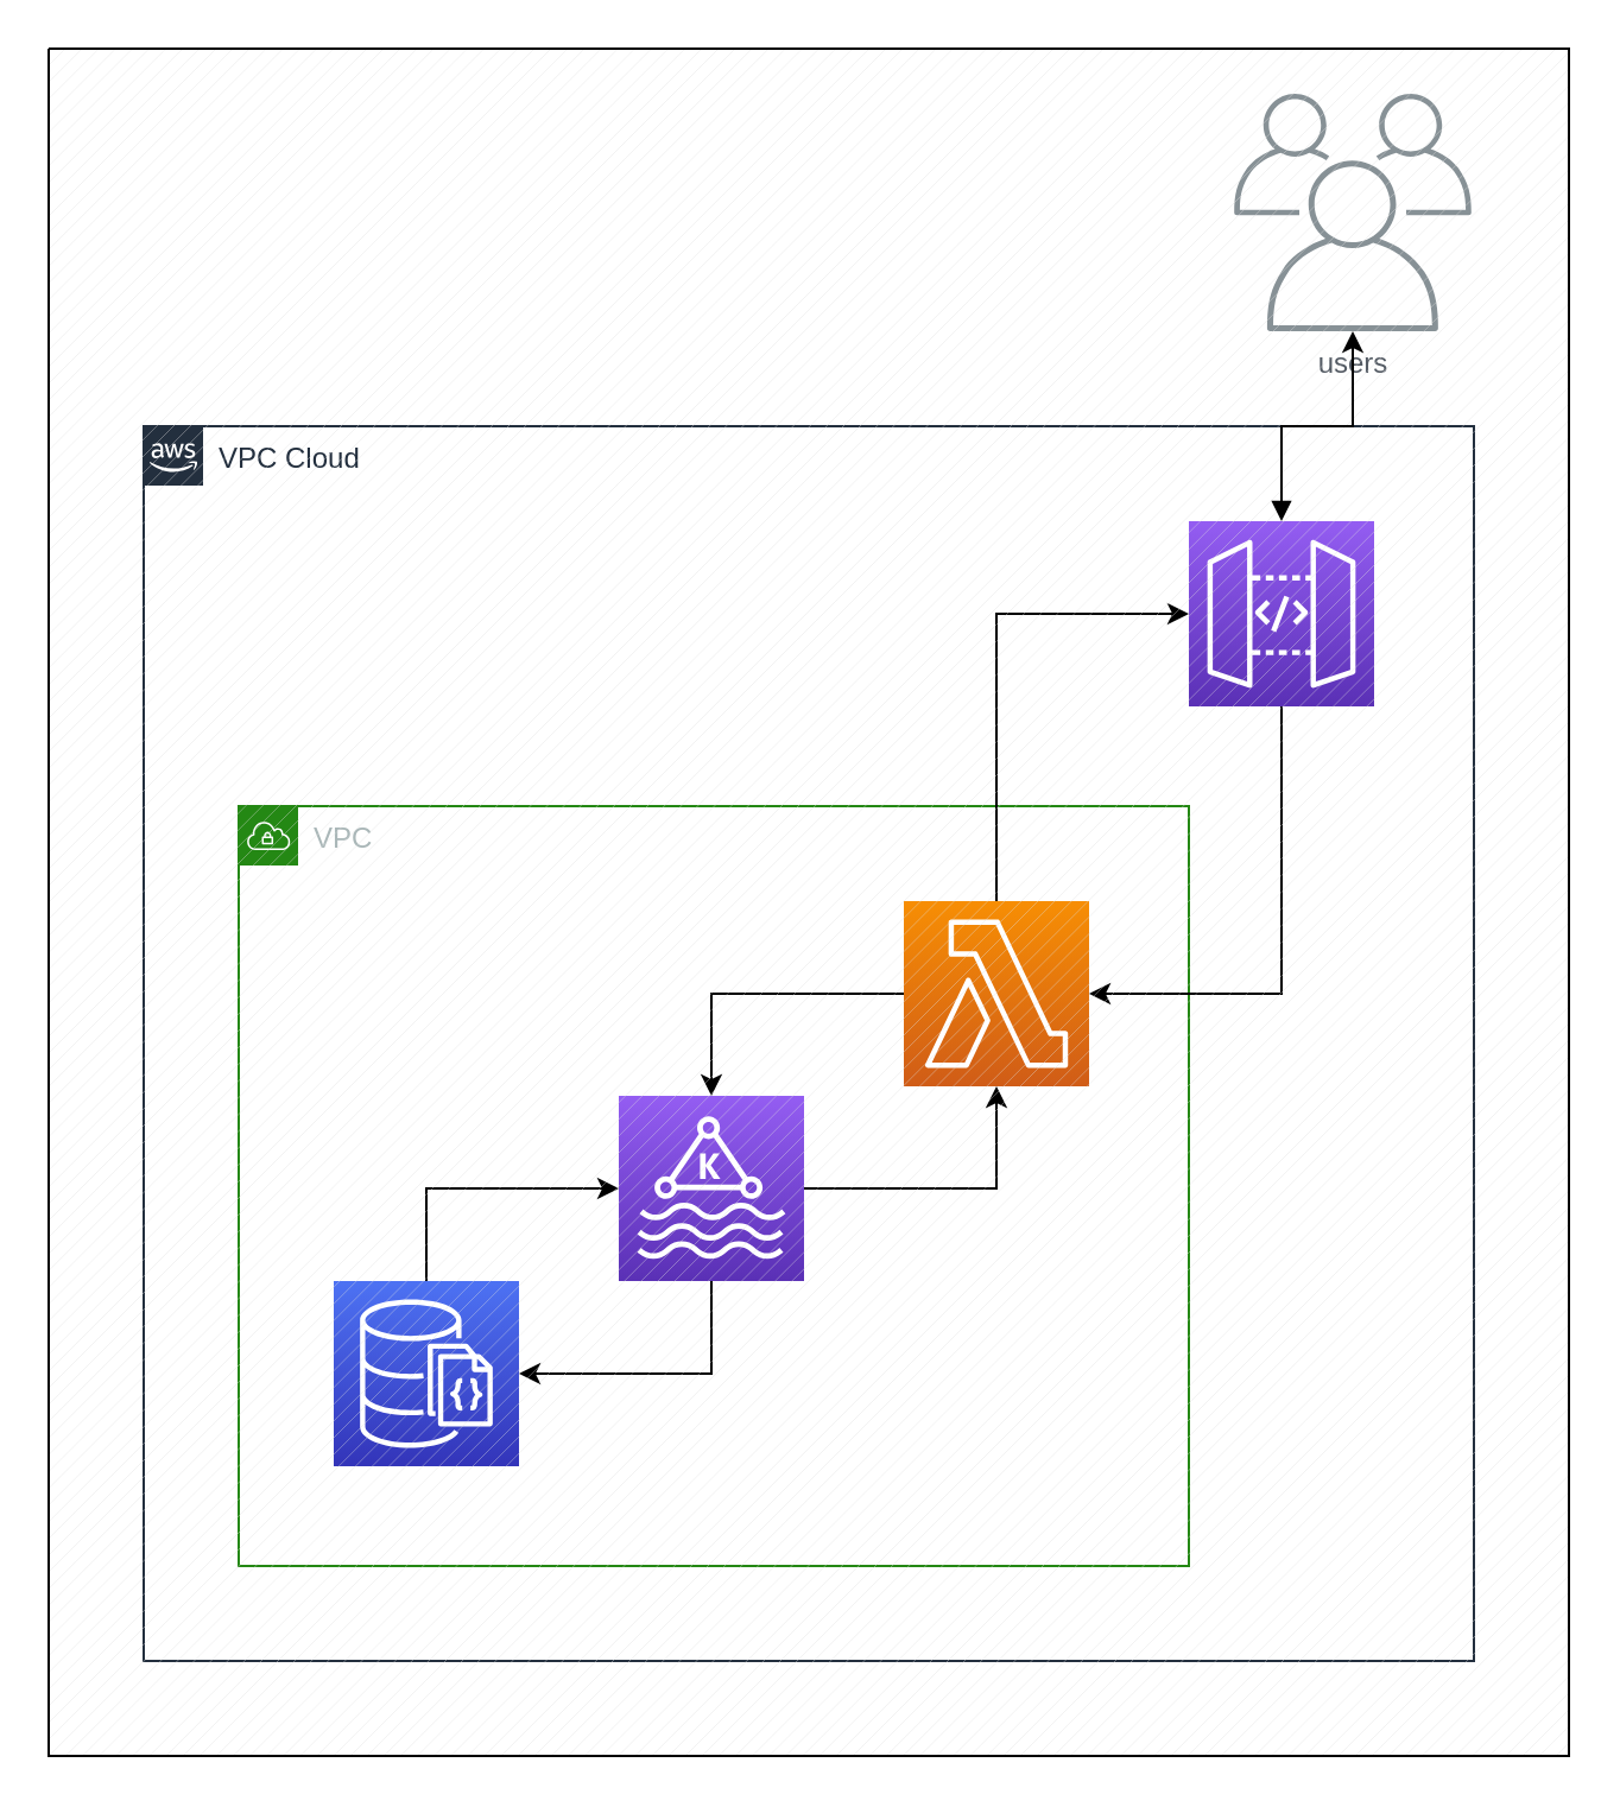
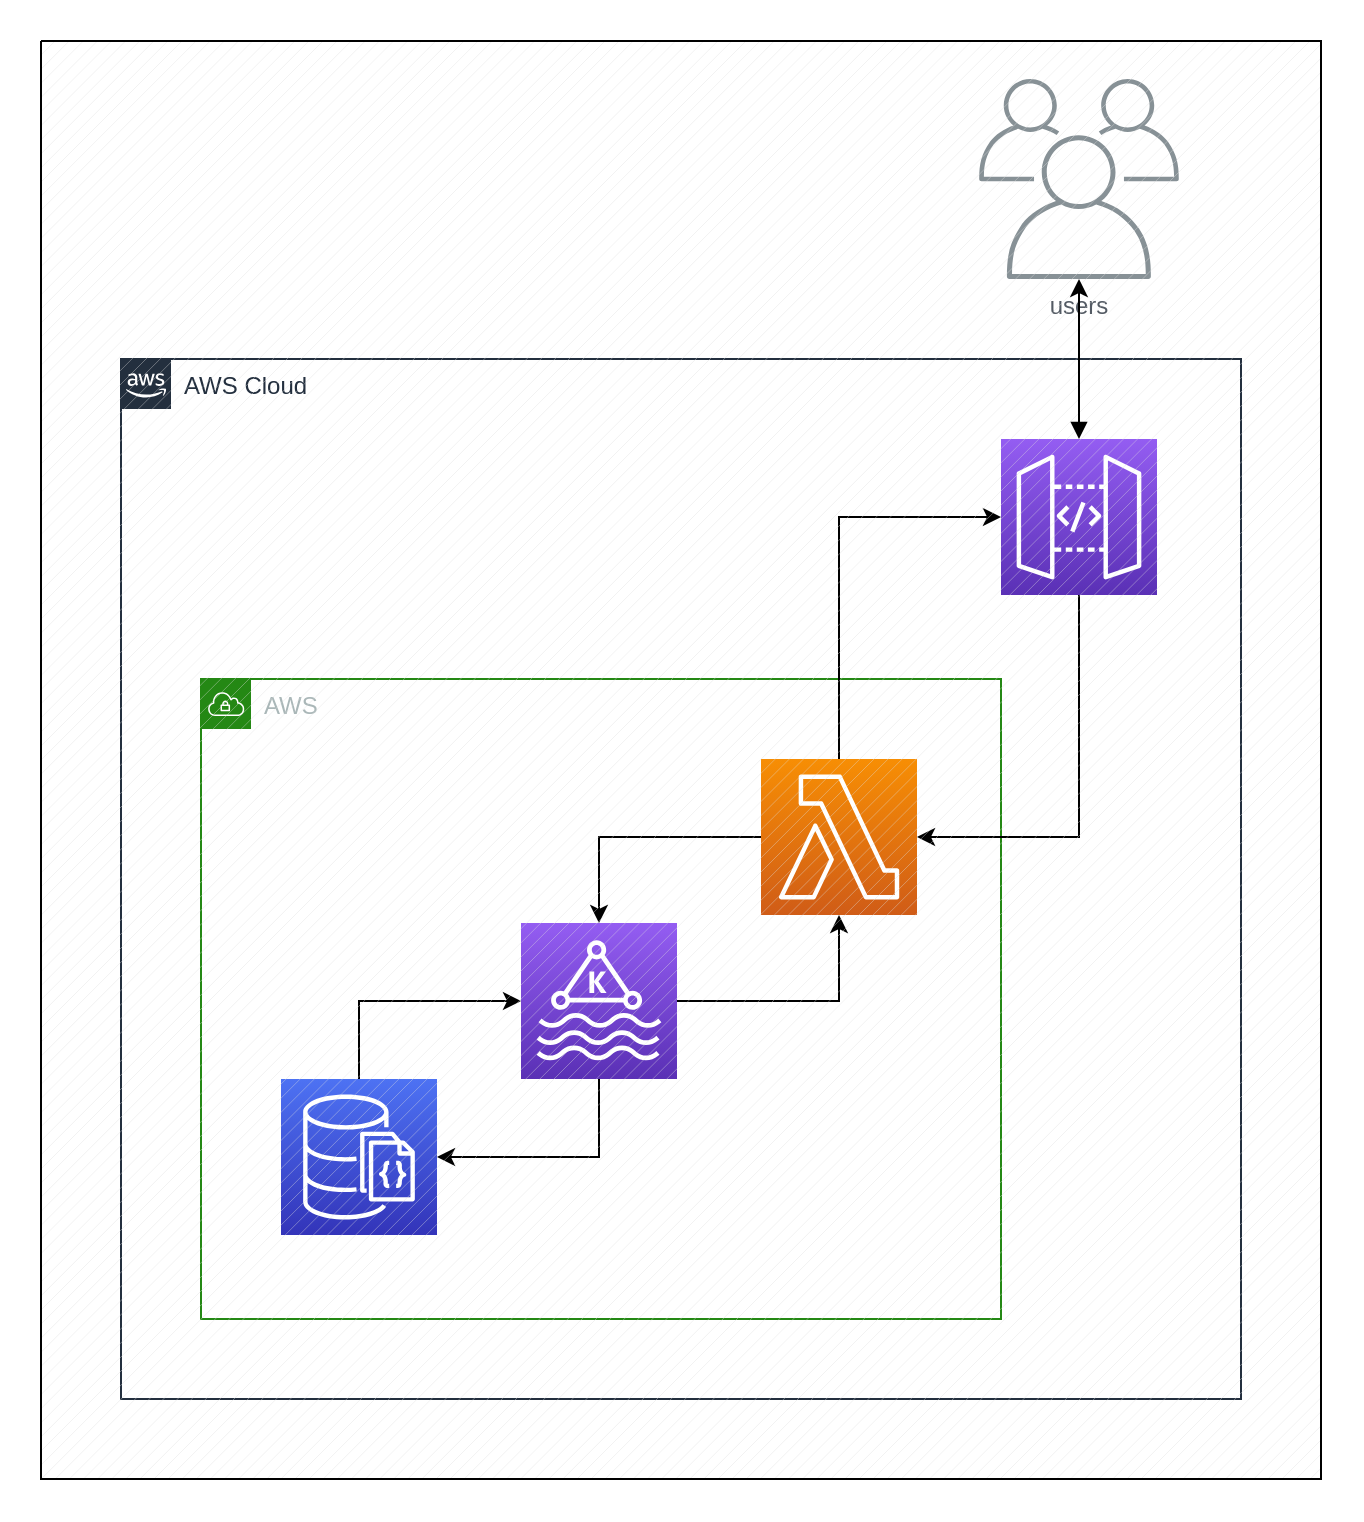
- <mxCell id="14" value="users" style="sketch=0;outlineConnect=0;gradientColor=none;fontColor=#545B64;strokeColor=none;fillColor=#879196;dashed=0;verticalLabelPosition=bottom;verticalAlign=top;align=center;html=1;fontSize=12;fontStyle=0;aspect=fixed;shape=mxgraph.aws4.illustration_users;pointerEvents=1;strokeWidth=1;" vertex="1" parent="1"><mxGeometry x="519" y="39" width="100" height="100" as="geometry" /></mxCell>
+ <mxCell id="14" value="users" style="sketch=0;outlineConnect=0;gradientColor=none;fontColor=#545B64;strokeColor=none;fillColor=#879196;dashed=0;verticalLabelPosition=bottom;verticalAlign=top;align=center;html=1;fontSize=12;fontStyle=0;aspect=fixed;shape=mxgraph.aws4.illustration_users;pointerEvents=1;strokeWidth=1;" vertex="1" parent="1"><mxGeometry x="489" y="39" width="100" height="100" as="geometry" /></mxCell>
- <mxCell id="2" value="VPC Cloud" style="points=[[0,0],[0.25,0],[0.5,0],[0.75,0],[1,0],[1,0.25],[1,0.5],[1,0.75],[1,1],[0.75,1],[0.5,1],[0.25,1],[0,1],[0,0.75],[0,0.5],[0,0.25]];outlineConnect=0;gradientColor=none;html=1;whiteSpace=wrap;fontSize=12;fontStyle=0;container=1;pointerEvents=0;collapsible=0;recursiveResize=0;shape=mxgraph.aws4.group;grIcon=mxgraph.aws4.group_aws_cloud_alt;strokeColor=#232F3E;fillColor=none;verticalAlign=top;align=left;spacingLeft=30;fontColor=#232F3E;dashed=0;" vertex="1" parent="1"><mxGeometry x="60" y="179" width="560" height="520" as="geometry" /></mxCell>
+ <mxCell id="2" value="AWS Cloud" style="points=[[0,0],[0.25,0],[0.5,0],[0.75,0],[1,0],[1,0.25],[1,0.5],[1,0.75],[1,1],[0.75,1],[0.5,1],[0.25,1],[0,1],[0,0.75],[0,0.5],[0,0.25]];outlineConnect=0;gradientColor=none;html=1;whiteSpace=wrap;fontSize=12;fontStyle=0;container=1;pointerEvents=0;collapsible=0;recursiveResize=0;shape=mxgraph.aws4.group;grIcon=mxgraph.aws4.group_aws_cloud_alt;strokeColor=#232F3E;fillColor=none;verticalAlign=top;align=left;spacingLeft=30;fontColor=#232F3E;dashed=0;" vertex="1" parent="1"><mxGeometry x="60" y="179" width="560" height="520" as="geometry" /></mxCell>
- <mxCell id="3" value="VPC" style="points=[[0,0],[0.25,0],[0.5,0],[0.75,0],[1,0],[1,0.25],[1,0.5],[1,0.75],[1,1],[0.75,1],[0.5,1],[0.25,1],[0,1],[0,0.75],[0,0.5],[0,0.25]];outlineConnect=0;gradientColor=none;html=1;whiteSpace=wrap;fontSize=12;fontStyle=0;container=1;pointerEvents=0;collapsible=0;recursiveResize=0;shape=mxgraph.aws4.group;grIcon=mxgraph.aws4.group_vpc;strokeColor=#248814;fillColor=none;verticalAlign=top;align=left;spacingLeft=30;fontColor=#AAB7B8;dashed=0;" vertex="1" parent="2"><mxGeometry x="40" y="160" width="400" height="320" as="geometry" /></mxCell>
+ <mxCell id="3" value="AWS" style="points=[[0,0],[0.25,0],[0.5,0],[0.75,0],[1,0],[1,0.25],[1,0.5],[1,0.75],[1,1],[0.75,1],[0.5,1],[0.25,1],[0,1],[0,0.75],[0,0.5],[0,0.25]];outlineConnect=0;gradientColor=none;html=1;whiteSpace=wrap;fontSize=12;fontStyle=0;container=1;pointerEvents=0;collapsible=0;recursiveResize=0;shape=mxgraph.aws4.group;grIcon=mxgraph.aws4.group_vpc;strokeColor=#248814;fillColor=none;verticalAlign=top;align=left;spacingLeft=30;fontColor=#AAB7B8;dashed=0;" vertex="1" parent="2"><mxGeometry x="40" y="160" width="400" height="320" as="geometry" /></mxCell>
